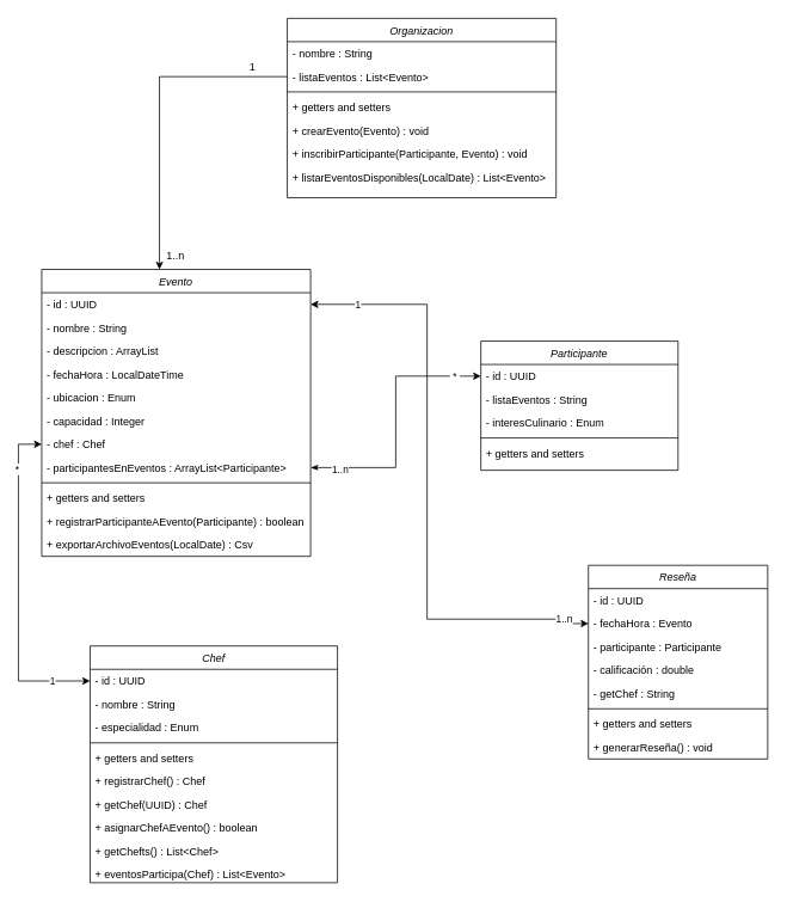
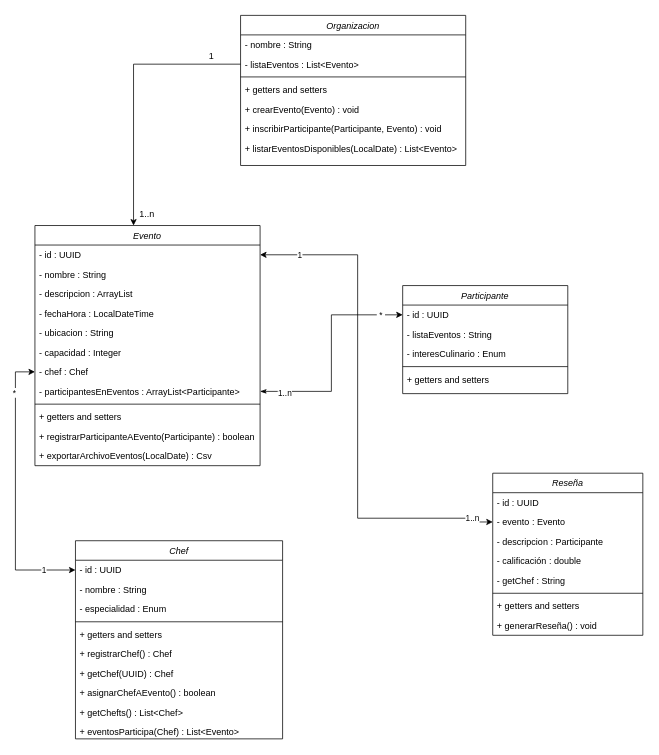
- <mxCell id="18" value="- ubicacion : Enum" style="text;align=left;verticalAlign=top;spacingLeft=4;spacingRight=4;overflow=hidden;rotatable=0;points=[[0,0.5],[1,0.5]];portConstraint=eastwest;" parent="13" vertex="1"><mxGeometry y="130" width="300" height="26" as="geometry" /></mxCell>
+ <mxCell id="18" value="- ubicacion : String" style="text;align=left;verticalAlign=top;spacingLeft=4;spacingRight=4;overflow=hidden;rotatable=0;points=[[0,0.5],[1,0.5]];portConstraint=eastwest;" parent="13" vertex="1"><mxGeometry y="130" width="300" height="26" as="geometry" /></mxCell>
- <mxCell id="34" value="- fechaHora : Evento" style="text;align=left;verticalAlign=top;spacingLeft=4;spacingRight=4;overflow=hidden;rotatable=0;points=[[0,0.5],[1,0.5]];portConstraint=eastwest;" parent="32" vertex="1"><mxGeometry y="52" width="200" height="26" as="geometry" /></mxCell>
+ <mxCell id="34" value="- evento : Evento" style="text;align=left;verticalAlign=top;spacingLeft=4;spacingRight=4;overflow=hidden;rotatable=0;points=[[0,0.5],[1,0.5]];portConstraint=eastwest;" parent="32" vertex="1"><mxGeometry y="52" width="200" height="26" as="geometry" /></mxCell>
- <mxCell id="35" value="- participante : Participante" style="text;align=left;verticalAlign=top;spacingLeft=4;spacingRight=4;overflow=hidden;rotatable=0;points=[[0,0.5],[1,0.5]];portConstraint=eastwest;" parent="32" vertex="1"><mxGeometry y="78" width="200" height="26" as="geometry" /></mxCell>
+ <mxCell id="35" value="- descripcion : Participante" style="text;align=left;verticalAlign=top;spacingLeft=4;spacingRight=4;overflow=hidden;rotatable=0;points=[[0,0.5],[1,0.5]];portConstraint=eastwest;" parent="32" vertex="1"><mxGeometry y="78" width="200" height="26" as="geometry" /></mxCell>
